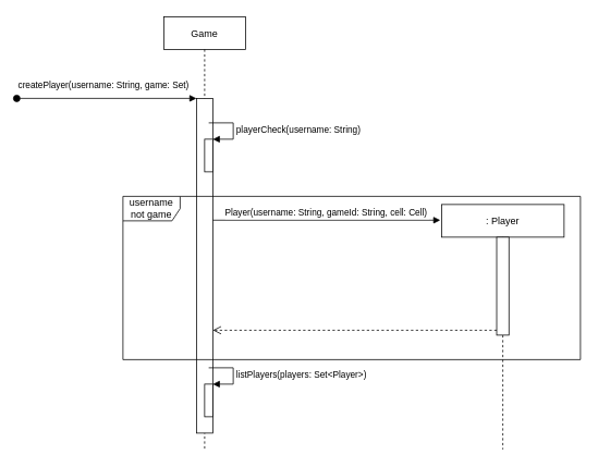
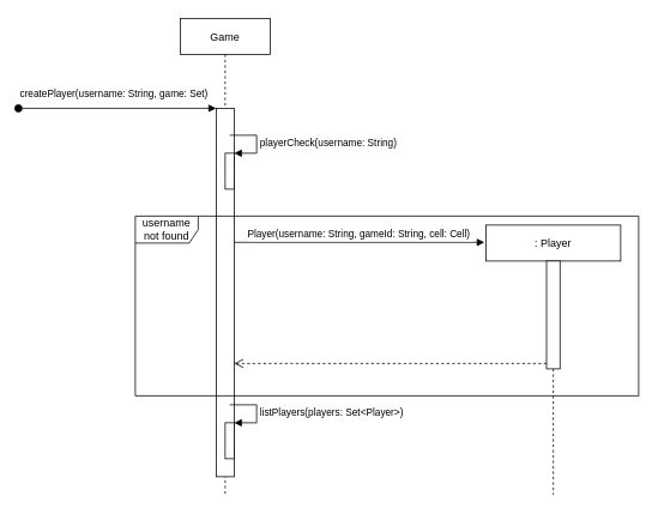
- <mxCell id="11" value="username not game" style="shape=umlFrame;whiteSpace=wrap;html=1;shadow=0;width=70;height=30;" parent="9" vertex="1"><mxGeometry x="-390" y="-10" width="560" height="200" as="geometry" /></mxCell>
+ <mxCell id="11" value="username not found" style="shape=umlFrame;whiteSpace=wrap;html=1;shadow=0;width=70;height=30;" parent="9" vertex="1"><mxGeometry x="-390" y="-10" width="560" height="200" as="geometry" /></mxCell>
